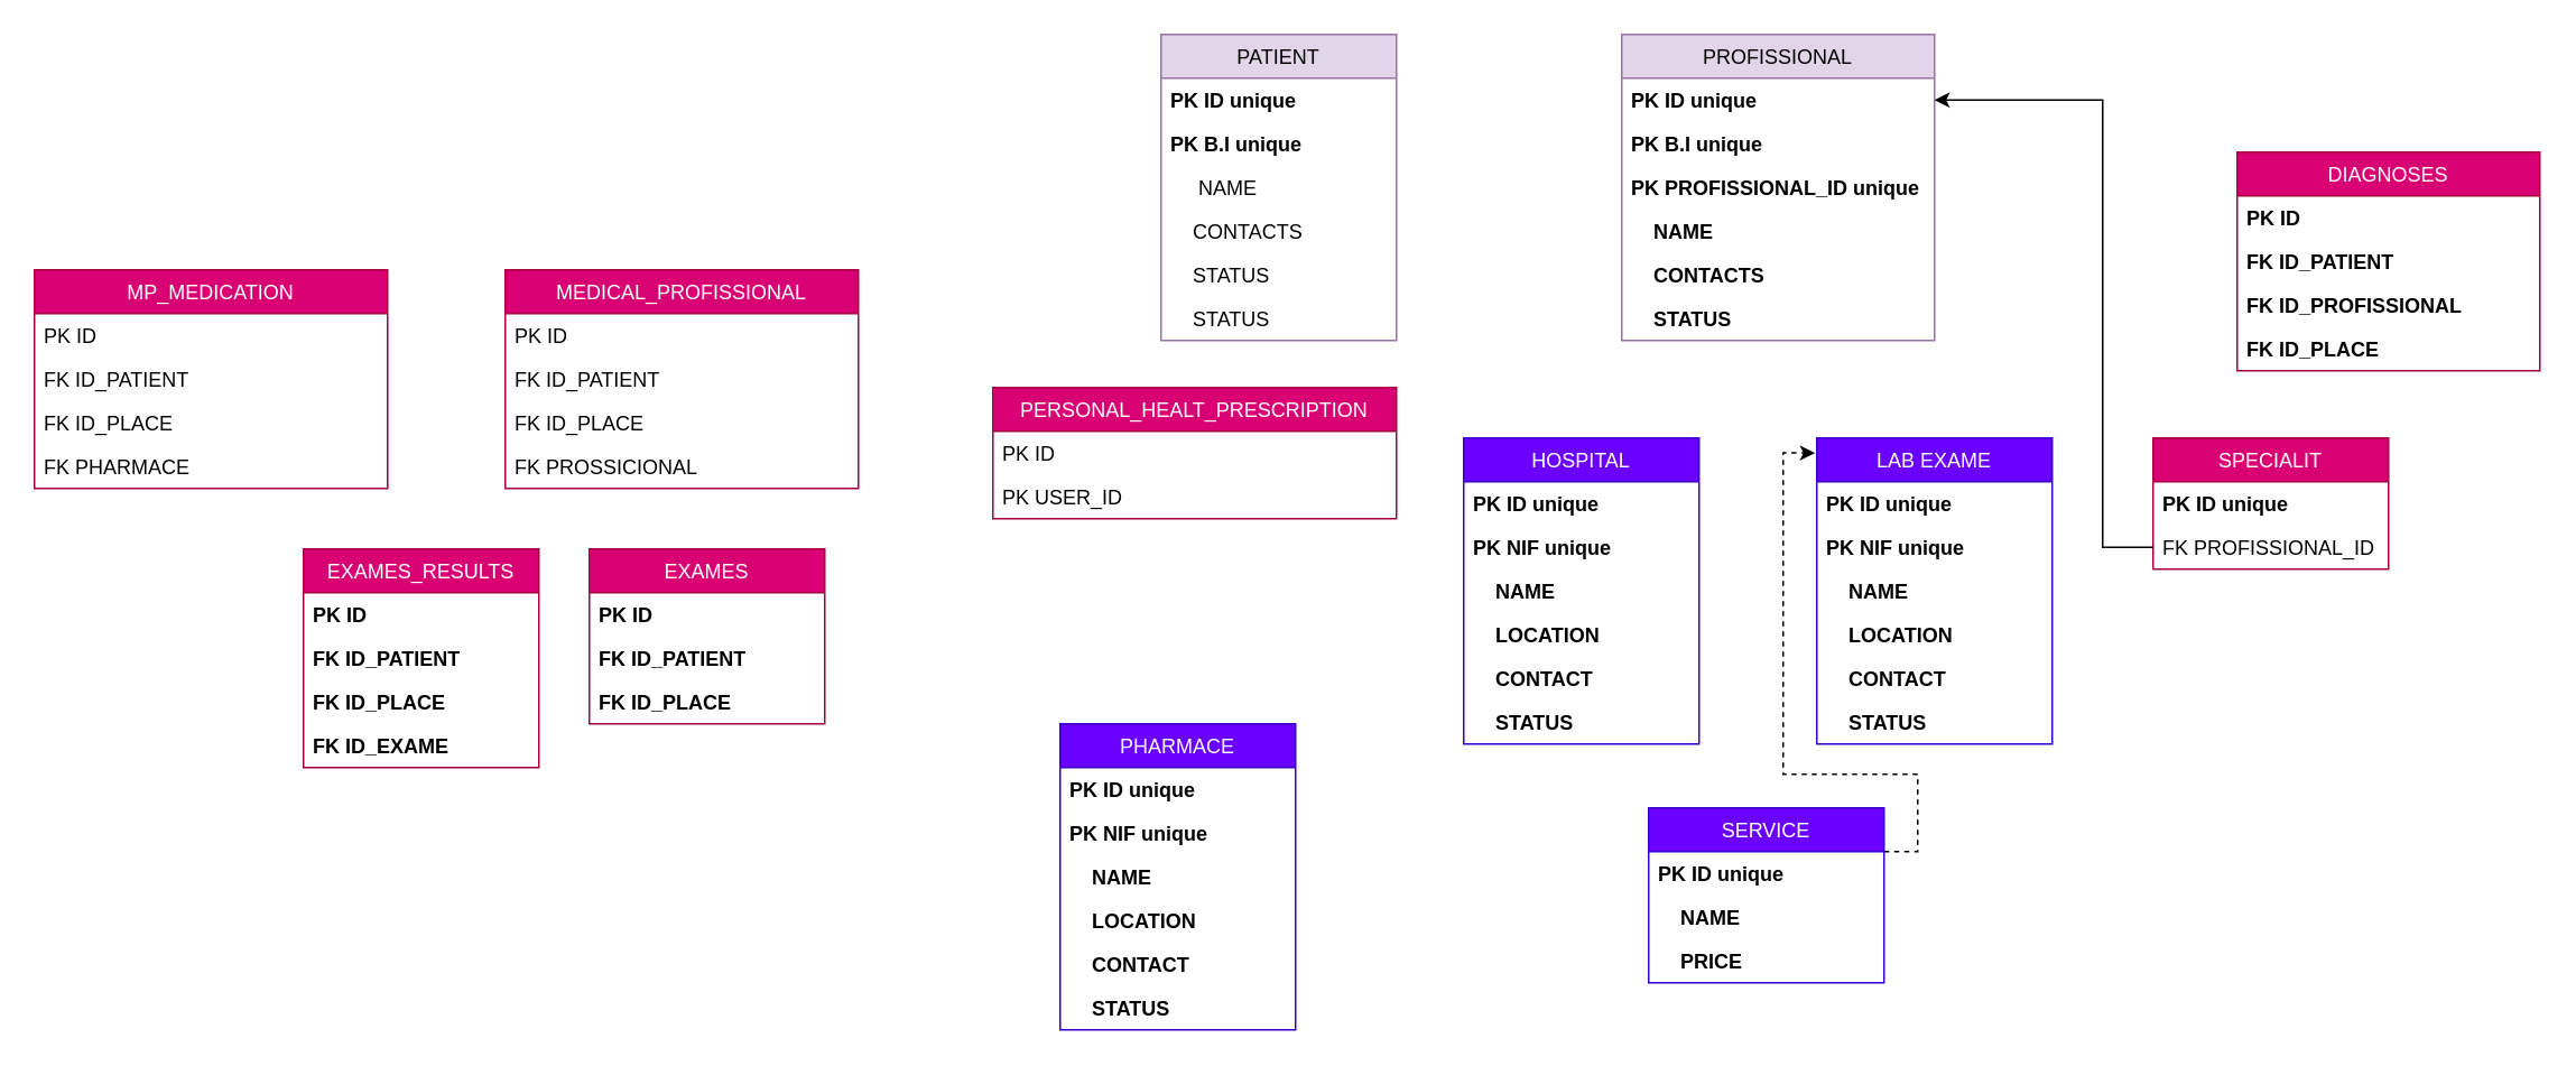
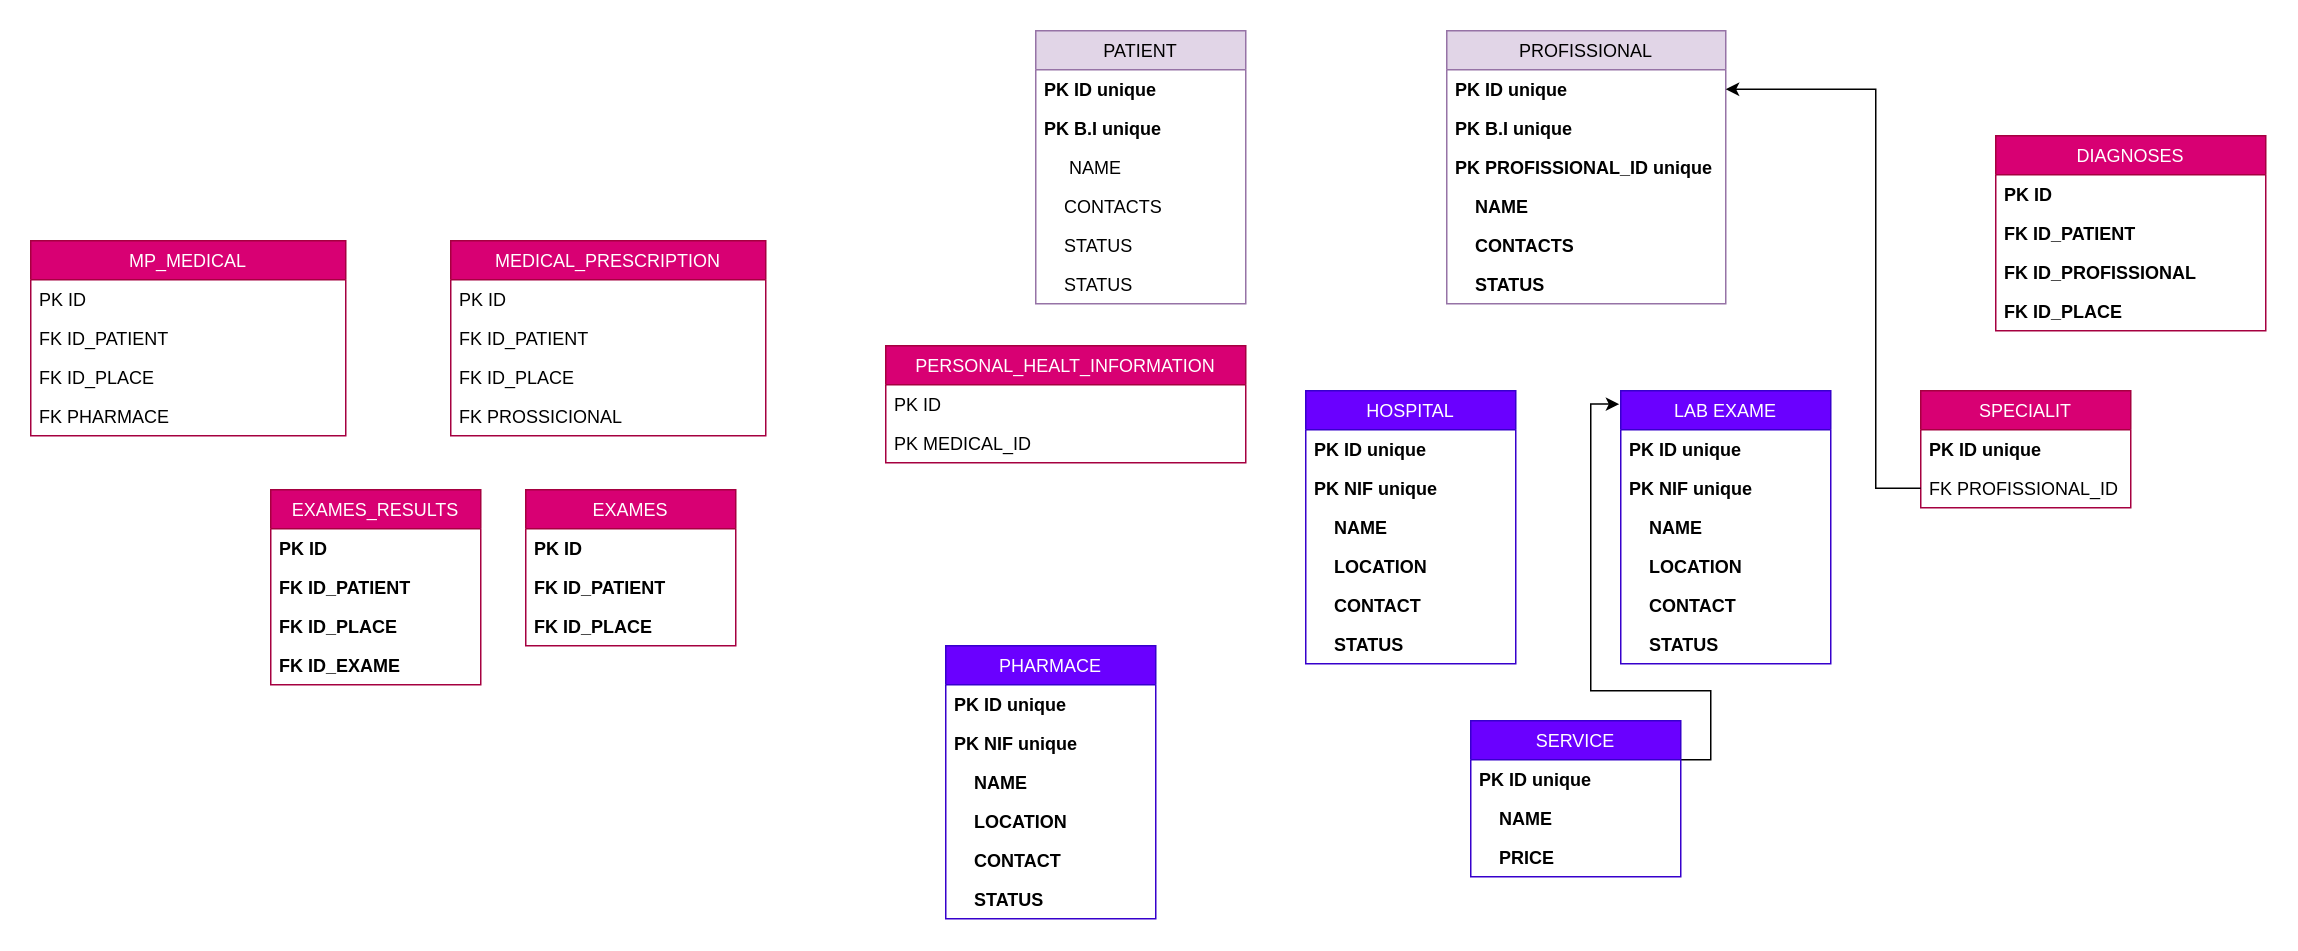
- <mxCell id="63" value="MP_MEDICATION" style="swimlane;fontStyle=0;childLayout=stackLayout;horizontal=1;startSize=26;fillColor=#d80073;horizontalStack=0;resizeParent=1;resizeParentMax=0;resizeLast=0;collapsible=1;marginBottom=0;fontColor=#ffffff;strokeColor=#A50040;" vertex="1" parent="1"><mxGeometry x="20" y="160" width="210" height="130" as="geometry" /></mxCell>
+ <mxCell id="63" value="MP_MEDICAL" style="swimlane;fontStyle=0;childLayout=stackLayout;horizontal=1;startSize=26;fillColor=#d80073;horizontalStack=0;resizeParent=1;resizeParentMax=0;resizeLast=0;collapsible=1;marginBottom=0;fontColor=#ffffff;strokeColor=#A50040;" vertex="1" parent="1"><mxGeometry x="20" y="160" width="210" height="130" as="geometry" /></mxCell>
- <mxCell id="53" value="MEDICAL_PROFISSIONAL" style="swimlane;fontStyle=0;childLayout=stackLayout;horizontal=1;startSize=26;fillColor=#d80073;horizontalStack=0;resizeParent=1;resizeParentMax=0;resizeLast=0;collapsible=1;marginBottom=0;fontColor=#ffffff;strokeColor=#A50040;" vertex="1" parent="1"><mxGeometry x="300" y="160" width="210" height="130" as="geometry" /></mxCell>
+ <mxCell id="53" value="MEDICAL_PRESCRIPTION" style="swimlane;fontStyle=0;childLayout=stackLayout;horizontal=1;startSize=26;fillColor=#d80073;horizontalStack=0;resizeParent=1;resizeParentMax=0;resizeLast=0;collapsible=1;marginBottom=0;fontColor=#ffffff;strokeColor=#A50040;" vertex="1" parent="1"><mxGeometry x="300" y="160" width="210" height="130" as="geometry" /></mxCell>
- <mxCell id="46" value="PERSONAL_HEALT_PRESCRIPTION" style="swimlane;fontStyle=0;childLayout=stackLayout;horizontal=1;startSize=26;fillColor=#d80073;horizontalStack=0;resizeParent=1;resizeParentMax=0;resizeLast=0;collapsible=1;marginBottom=0;fontColor=#ffffff;strokeColor=#A50040;" vertex="1" parent="1"><mxGeometry x="590" y="230" width="240" height="78" as="geometry" /></mxCell>
+ <mxCell id="46" value="PERSONAL_HEALT_INFORMATION" style="swimlane;fontStyle=0;childLayout=stackLayout;horizontal=1;startSize=26;fillColor=#d80073;horizontalStack=0;resizeParent=1;resizeParentMax=0;resizeLast=0;collapsible=1;marginBottom=0;fontColor=#ffffff;strokeColor=#A50040;" vertex="1" parent="1"><mxGeometry x="590" y="230" width="240" height="78" as="geometry" /></mxCell>
- <mxCell id="48" value="PK USER_ID" style="text;strokeColor=none;fillColor=none;align=left;verticalAlign=top;spacingLeft=4;spacingRight=4;overflow=hidden;rotatable=0;points=[[0,0.5],[1,0.5]];portConstraint=eastwest;fontStyle=0" vertex="1" parent="46"><mxGeometry y="52" width="240" height="26" as="geometry" /></mxCell>
+ <mxCell id="48" value="PK MEDICAL_ID" style="text;strokeColor=none;fillColor=none;align=left;verticalAlign=top;spacingLeft=4;spacingRight=4;overflow=hidden;rotatable=0;points=[[0,0.5],[1,0.5]];portConstraint=eastwest;fontStyle=0" vertex="1" parent="46"><mxGeometry y="52" width="240" height="26" as="geometry" /></mxCell>
- <mxCell id="37" style="edgeStyle=orthogonalEdgeStyle;rounded=0;orthogonalLoop=1;jettySize=auto;html=1;exitX=1;exitY=0.25;exitDx=0;exitDy=0;entryX=-0.007;entryY=0.049;entryDx=0;entryDy=0;entryPerimeter=0;dashed=1;" edge="1" parent="1" source="38" target="30"><mxGeometry relative="1" as="geometry" /></mxCell>
+ <mxCell id="37" style="edgeStyle=orthogonalEdgeStyle;rounded=0;orthogonalLoop=1;jettySize=auto;html=1;exitX=1;exitY=0.25;exitDx=0;exitDy=0;entryX=-0.007;entryY=0.049;entryDx=0;entryDy=0;entryPerimeter=0;" edge="1" parent="1" source="38" target="30"><mxGeometry relative="1" as="geometry" /></mxCell>
